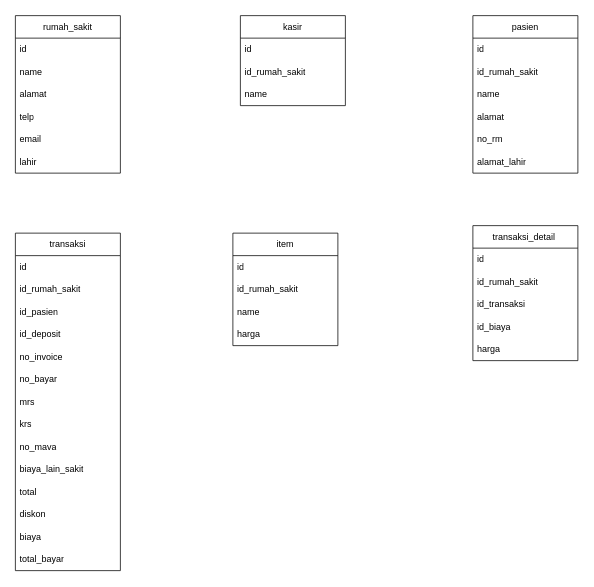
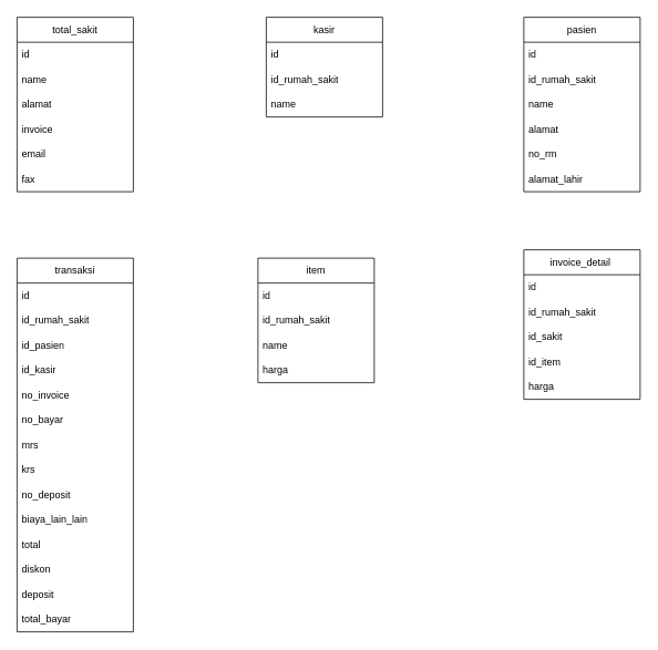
- <mxCell id="17" value="rumah_sakit" style="swimlane;fontStyle=0;childLayout=stackLayout;horizontal=1;startSize=30;horizontalStack=0;resizeParent=1;resizeParentMax=0;resizeLast=0;collapsible=1;marginBottom=0;whiteSpace=wrap;html=1;" vertex="1" parent="1"><mxGeometry x="20" y="20" width="140" height="210" as="geometry" /></mxCell>
+ <mxCell id="17" value="total_sakit" style="swimlane;fontStyle=0;childLayout=stackLayout;horizontal=1;startSize=30;horizontalStack=0;resizeParent=1;resizeParentMax=0;resizeLast=0;collapsible=1;marginBottom=0;whiteSpace=wrap;html=1;" vertex="1" parent="1"><mxGeometry x="20" y="20" width="140" height="210" as="geometry" /></mxCell>
- <mxCell id="21" value="telp" style="text;strokeColor=none;fillColor=none;align=left;verticalAlign=middle;spacingLeft=4;spacingRight=4;overflow=hidden;points=[[0,0.5],[1,0.5]];portConstraint=eastwest;rotatable=0;whiteSpace=wrap;html=1;" vertex="1" parent="17"><mxGeometry y="120" width="140" height="30" as="geometry" /></mxCell>
+ <mxCell id="21" value="invoice" style="text;strokeColor=none;fillColor=none;align=left;verticalAlign=middle;spacingLeft=4;spacingRight=4;overflow=hidden;points=[[0,0.5],[1,0.5]];portConstraint=eastwest;rotatable=0;whiteSpace=wrap;html=1;" vertex="1" parent="17"><mxGeometry y="120" width="140" height="30" as="geometry" /></mxCell>
- <mxCell id="23" value="lahir" style="text;strokeColor=none;fillColor=none;align=left;verticalAlign=middle;spacingLeft=4;spacingRight=4;overflow=hidden;points=[[0,0.5],[1,0.5]];portConstraint=eastwest;rotatable=0;whiteSpace=wrap;html=1;" vertex="1" parent="17"><mxGeometry y="180" width="140" height="30" as="geometry" /></mxCell>
+ <mxCell id="23" value="fax" style="text;strokeColor=none;fillColor=none;align=left;verticalAlign=middle;spacingLeft=4;spacingRight=4;overflow=hidden;points=[[0,0.5],[1,0.5]];portConstraint=eastwest;rotatable=0;whiteSpace=wrap;html=1;" vertex="1" parent="17"><mxGeometry y="180" width="140" height="30" as="geometry" /></mxCell>
- <mxCell id="35" value="transaksi_detail&amp;nbsp;" style="swimlane;fontStyle=0;childLayout=stackLayout;horizontal=1;startSize=30;horizontalStack=0;resizeParent=1;resizeParentMax=0;resizeLast=0;collapsible=1;marginBottom=0;whiteSpace=wrap;html=1;" vertex="1" parent="1"><mxGeometry x="630" y="300" width="140" height="180" as="geometry" /></mxCell>
+ <mxCell id="35" value="invoice_detail&amp;nbsp;" style="swimlane;fontStyle=0;childLayout=stackLayout;horizontal=1;startSize=30;horizontalStack=0;resizeParent=1;resizeParentMax=0;resizeLast=0;collapsible=1;marginBottom=0;whiteSpace=wrap;html=1;" vertex="1" parent="1"><mxGeometry x="630" y="300" width="140" height="180" as="geometry" /></mxCell>
- <mxCell id="38" value="id_transaksi" style="text;strokeColor=none;fillColor=none;align=left;verticalAlign=middle;spacingLeft=4;spacingRight=4;overflow=hidden;points=[[0,0.5],[1,0.5]];portConstraint=eastwest;rotatable=0;whiteSpace=wrap;html=1;" vertex="1" parent="35"><mxGeometry y="90" width="140" height="30" as="geometry" /></mxCell>
+ <mxCell id="38" value="id_sakit" style="text;strokeColor=none;fillColor=none;align=left;verticalAlign=middle;spacingLeft=4;spacingRight=4;overflow=hidden;points=[[0,0.5],[1,0.5]];portConstraint=eastwest;rotatable=0;whiteSpace=wrap;html=1;" vertex="1" parent="35"><mxGeometry y="90" width="140" height="30" as="geometry" /></mxCell>
- <mxCell id="39" value="id_biaya" style="text;strokeColor=none;fillColor=none;align=left;verticalAlign=middle;spacingLeft=4;spacingRight=4;overflow=hidden;points=[[0,0.5],[1,0.5]];portConstraint=eastwest;rotatable=0;whiteSpace=wrap;html=1;" vertex="1" parent="35"><mxGeometry y="120" width="140" height="30" as="geometry" /></mxCell>
+ <mxCell id="39" value="id_item" style="text;strokeColor=none;fillColor=none;align=left;verticalAlign=middle;spacingLeft=4;spacingRight=4;overflow=hidden;points=[[0,0.5],[1,0.5]];portConstraint=eastwest;rotatable=0;whiteSpace=wrap;html=1;" vertex="1" parent="35"><mxGeometry y="120" width="140" height="30" as="geometry" /></mxCell>
- <mxCell id="6" value="id_deposit" style="text;strokeColor=none;fillColor=none;align=left;verticalAlign=middle;spacingLeft=4;spacingRight=4;overflow=hidden;points=[[0,0.5],[1,0.5]];portConstraint=eastwest;rotatable=0;whiteSpace=wrap;html=1;" vertex="1" parent="2"><mxGeometry y="120" width="140" height="30" as="geometry" /></mxCell>
+ <mxCell id="6" value="id_kasir" style="text;strokeColor=none;fillColor=none;align=left;verticalAlign=middle;spacingLeft=4;spacingRight=4;overflow=hidden;points=[[0,0.5],[1,0.5]];portConstraint=eastwest;rotatable=0;whiteSpace=wrap;html=1;" vertex="1" parent="2"><mxGeometry y="120" width="140" height="30" as="geometry" /></mxCell>
- <mxCell id="11" value="no_mava" style="text;strokeColor=none;fillColor=none;align=left;verticalAlign=middle;spacingLeft=4;spacingRight=4;overflow=hidden;points=[[0,0.5],[1,0.5]];portConstraint=eastwest;rotatable=0;whiteSpace=wrap;html=1;" vertex="1" parent="2"><mxGeometry y="270" width="140" height="30" as="geometry" /></mxCell>
+ <mxCell id="11" value="no_deposit" style="text;strokeColor=none;fillColor=none;align=left;verticalAlign=middle;spacingLeft=4;spacingRight=4;overflow=hidden;points=[[0,0.5],[1,0.5]];portConstraint=eastwest;rotatable=0;whiteSpace=wrap;html=1;" vertex="1" parent="2"><mxGeometry y="270" width="140" height="30" as="geometry" /></mxCell>
- <mxCell id="12" value="biaya_lain_sakit" style="text;strokeColor=none;fillColor=none;align=left;verticalAlign=middle;spacingLeft=4;spacingRight=4;overflow=hidden;points=[[0,0.5],[1,0.5]];portConstraint=eastwest;rotatable=0;whiteSpace=wrap;html=1;" vertex="1" parent="2"><mxGeometry y="300" width="140" height="30" as="geometry" /></mxCell>
+ <mxCell id="12" value="biaya_lain_lain" style="text;strokeColor=none;fillColor=none;align=left;verticalAlign=middle;spacingLeft=4;spacingRight=4;overflow=hidden;points=[[0,0.5],[1,0.5]];portConstraint=eastwest;rotatable=0;whiteSpace=wrap;html=1;" vertex="1" parent="2"><mxGeometry y="300" width="140" height="30" as="geometry" /></mxCell>
- <mxCell id="15" value="biaya" style="text;strokeColor=none;fillColor=none;align=left;verticalAlign=middle;spacingLeft=4;spacingRight=4;overflow=hidden;points=[[0,0.5],[1,0.5]];portConstraint=eastwest;rotatable=0;whiteSpace=wrap;html=1;" vertex="1" parent="2"><mxGeometry y="390" width="140" height="30" as="geometry" /></mxCell>
+ <mxCell id="15" value="deposit" style="text;strokeColor=none;fillColor=none;align=left;verticalAlign=middle;spacingLeft=4;spacingRight=4;overflow=hidden;points=[[0,0.5],[1,0.5]];portConstraint=eastwest;rotatable=0;whiteSpace=wrap;html=1;" vertex="1" parent="2"><mxGeometry y="390" width="140" height="30" as="geometry" /></mxCell>
